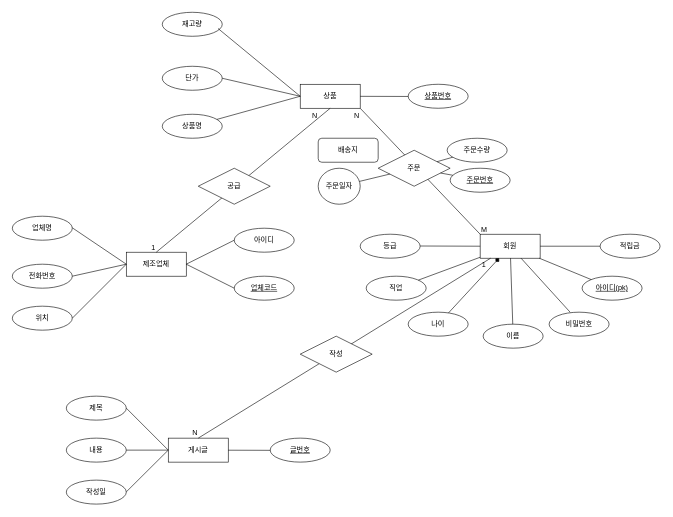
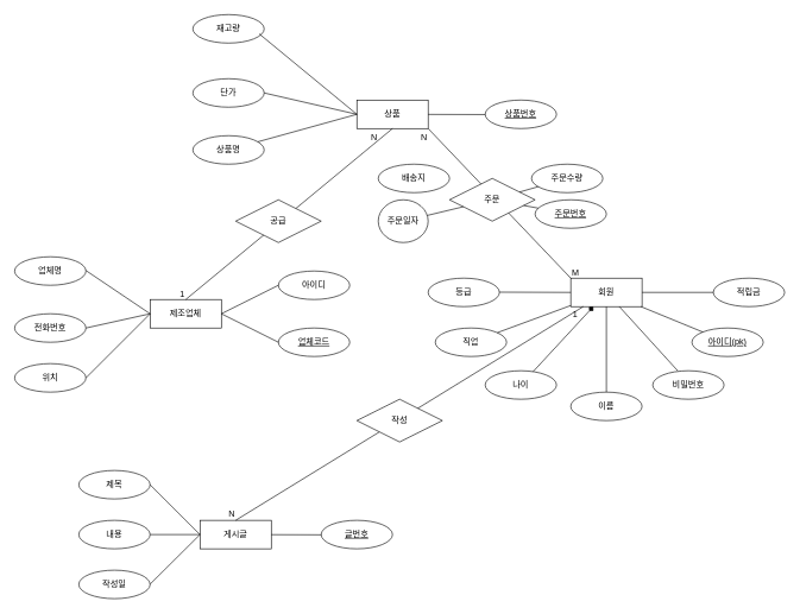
- <mxCell id="44" value="배송지" style="whiteSpace=wrap;html=1;align=center;rounded=1;" vertex="1" parent="1"><mxGeometry x="530" y="230" width="100" height="40" as="geometry" /></mxCell>
+ <mxCell id="44" value="배송지" style="ellipse;whiteSpace=wrap;html=1;align=center;" vertex="1" parent="1"><mxGeometry x="530" y="230" width="100" height="40" as="geometry" /></mxCell>
- <mxCell id="7" value="이름" style="ellipse;whiteSpace=wrap;html=1;align=center;" vertex="1" parent="1"><mxGeometry x="805" y="540" width="100" height="40" as="geometry" /></mxCell>
+ <mxCell id="7" value="이름" style="ellipse;whiteSpace=wrap;html=1;align=center;" vertex="1" parent="1"><mxGeometry x="800" y="550" width="100" height="40" as="geometry" /></mxCell>
